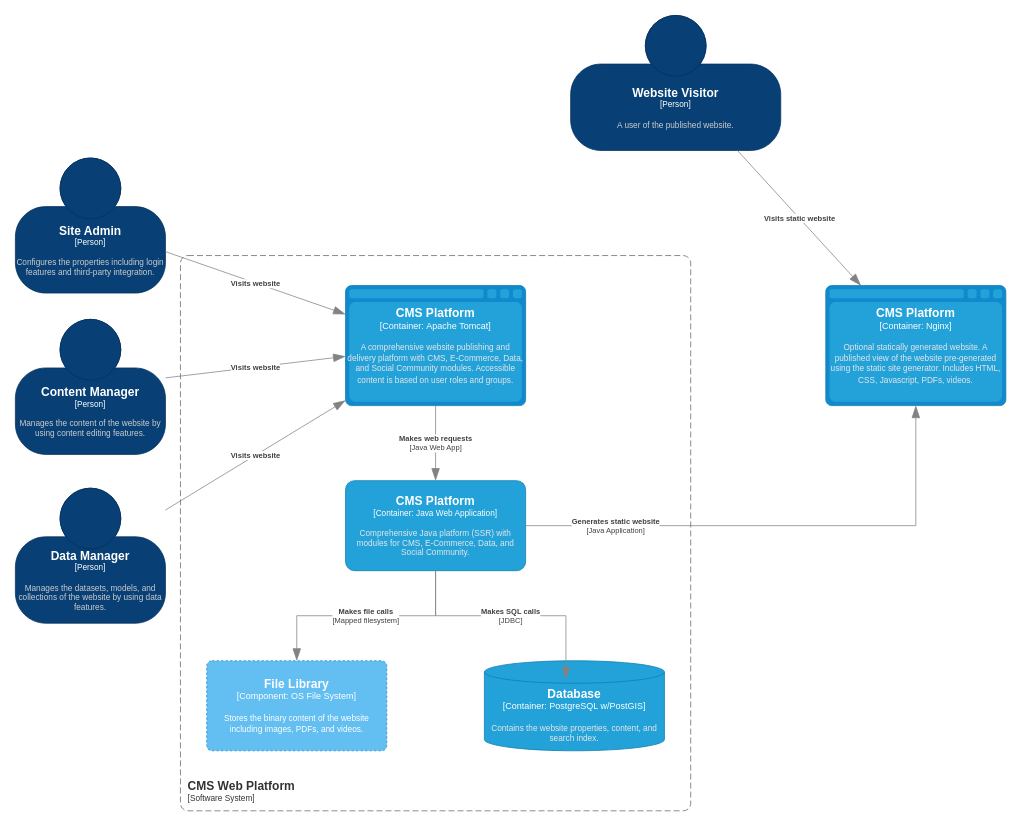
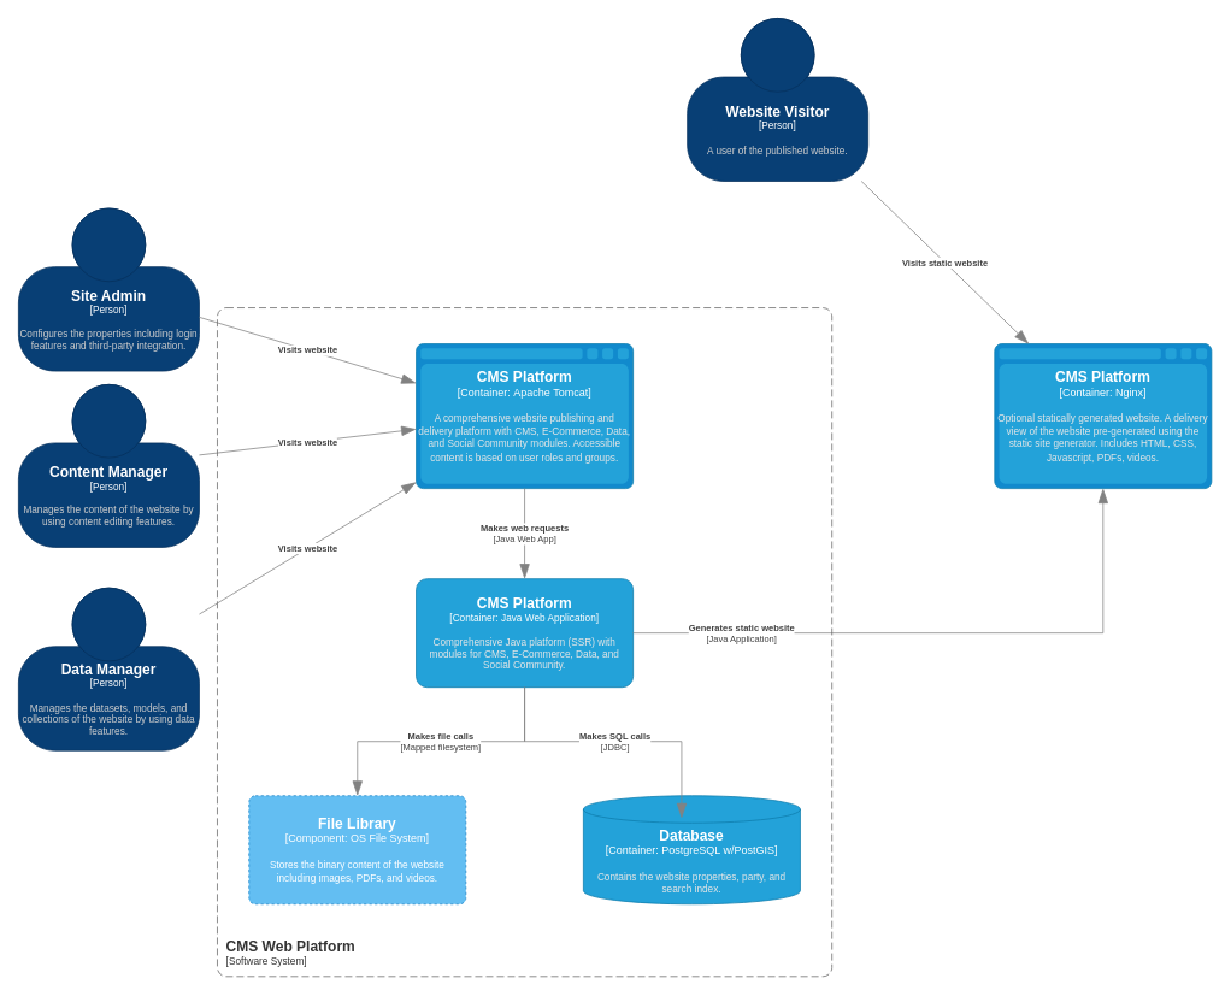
- <mxCell id="3" value="&lt;font style=&quot;font-size: 16px&quot;&gt;&lt;b&gt;Website Visitor&lt;/b&gt;&lt;/font&gt;&lt;div&gt;[Person]&lt;/div&gt;&lt;br&gt;&lt;div&gt;&lt;font style=&quot;font-size: 11px&quot;&gt;&lt;font color=&quot;#cccccc&quot;&gt;A user of the published website.&lt;/font&gt;&lt;/div&gt;" style="html=1;fontSize=11;dashed=0;whiteSpace=wrap;fillColor=#083F75;strokeColor=#06315C;fontColor=#ffffff;shape=mxgraph.c4.person2;align=center;metaEdit=1;points=[[0.5,0,0],[1,0.5,0],[1,0.75,0],[0.75,1,0],[0.5,1,0],[0.25,1,0],[0,0.75,0],[0,0.5,0]];resizable=0;" parent="1" vertex="1"><mxGeometry x="760" y="20" width="280" height="180" as="geometry" /></mxCell>
+ <mxCell id="3" value="&lt;font style=&quot;font-size: 16px&quot;&gt;&lt;b&gt;Website Visitor&lt;/b&gt;&lt;/font&gt;&lt;div&gt;[Person]&lt;/div&gt;&lt;br&gt;&lt;div&gt;&lt;font style=&quot;font-size: 11px&quot;&gt;&lt;font color=&quot;#cccccc&quot;&gt;A user of the published website.&lt;/font&gt;&lt;/div&gt;" style="html=1;fontSize=11;dashed=0;whiteSpace=wrap;fillColor=#083F75;strokeColor=#06315C;fontColor=#ffffff;shape=mxgraph.c4.person2;align=center;metaEdit=1;points=[[0.5,0,0],[1,0.5,0],[1,0.75,0],[0.75,1,0],[0.5,1,0],[0.25,1,0],[0,0.75,0],[0,0.5,0]];resizable=0;" parent="1" vertex="1"><mxGeometry x="760" y="20" width="200" height="180" as="geometry" /></mxCell>
- <mxCell id="4" value="&lt;font style=&quot;font-size: 16px&quot;&gt;&lt;b&gt;Site Admin&lt;/b&gt;&lt;/font&gt;&lt;div&gt;[Person]&lt;/div&gt;&lt;br&gt;&lt;div&gt;&lt;font style=&quot;font-size: 11px&quot;&gt;&lt;font color=&quot;#cccccc&quot;&gt;Configures the properties including login features and third-party integration.&lt;/font&gt;&lt;/div&gt;" style="html=1;fontSize=11;dashed=0;whiteSpace=wrap;fillColor=#083F75;strokeColor=#06315C;fontColor=#ffffff;shape=mxgraph.c4.person2;align=center;metaEdit=1;points=[[0.5,0,0],[1,0.5,0],[1,0.75,0],[0.75,1,0],[0.5,1,0],[0.25,1,0],[0,0.75,0],[0,0.5,0]];resizable=0;" parent="1" vertex="1"><mxGeometry x="20" y="210" width="200" height="180" as="geometry" /></mxCell>
+ <mxCell id="4" value="&lt;font style=&quot;font-size: 16px&quot;&gt;&lt;b&gt;Site Admin&lt;/b&gt;&lt;/font&gt;&lt;div&gt;[Person]&lt;/div&gt;&lt;br&gt;&lt;div&gt;&lt;font style=&quot;font-size: 11px&quot;&gt;&lt;font color=&quot;#cccccc&quot;&gt;Configures the properties including login features and third-party integration.&lt;/font&gt;&lt;/div&gt;" style="html=1;fontSize=11;dashed=0;whiteSpace=wrap;fillColor=#083F75;strokeColor=#06315C;fontColor=#ffffff;shape=mxgraph.c4.person2;align=center;metaEdit=1;points=[[0.5,0,0],[1,0.5,0],[1,0.75,0],[0.75,1,0],[0.5,1,0],[0.25,1,0],[0,0.75,0],[0,0.5,0]];resizable=0;" parent="1" vertex="1"><mxGeometry x="20" y="230" width="200" height="180" as="geometry" /></mxCell>
- <mxCell id="7" value="&lt;font style=&quot;font-size: 16px&quot;&gt;&lt;b&gt;CMS Platform&lt;/b&gt;&lt;/font&gt;&lt;div&gt;[Container:&amp;nbsp;Nginx]&lt;/div&gt;&lt;br&gt;&lt;div&gt;&lt;font style=&quot;font-size: 11px&quot;&gt;&lt;font color=&quot;#E6E6E6&quot;&gt;Optional statically generated website. A published view of the website pre-generated using the static site generator. Includes HTML, CSS, Javascript, PDFs, videos.&lt;/font&gt;&lt;/div&gt;" style="shape=mxgraph.c4.webBrowserContainer2;whiteSpace=wrap;html=1;boundedLbl=1;rounded=0;labelBackgroundColor=none;strokeColor=#118ACD;fillColor=#23A2D9;strokeColor=#118ACD;strokeColor2=#0E7DAD;fontSize=12;fontColor=#ffffff;align=center;metaEdit=1;points=[[0.5,0,0],[1,0.25,0],[1,0.5,0],[1,0.75,0],[0.5,1,0],[0,0.75,0],[0,0.5,0],[0,0.25,0]];resizable=0;" parent="1" vertex="1"><mxGeometry x="1100" y="380" width="240" height="160" as="geometry" /></mxCell>
+ <mxCell id="7" value="&lt;font style=&quot;font-size: 16px&quot;&gt;&lt;b&gt;CMS Platform&lt;/b&gt;&lt;/font&gt;&lt;div&gt;[Container:&amp;nbsp;Nginx]&lt;/div&gt;&lt;br&gt;&lt;div&gt;&lt;font style=&quot;font-size: 11px&quot;&gt;&lt;font color=&quot;#E6E6E6&quot;&gt;Optional statically generated website. A delivery view of the website pre-generated using the static site generator. Includes HTML, CSS, Javascript, PDFs, videos.&lt;/font&gt;&lt;/div&gt;" style="shape=mxgraph.c4.webBrowserContainer2;whiteSpace=wrap;html=1;boundedLbl=1;rounded=0;labelBackgroundColor=none;strokeColor=#118ACD;fillColor=#23A2D9;strokeColor=#118ACD;strokeColor2=#0E7DAD;fontSize=12;fontColor=#ffffff;align=center;metaEdit=1;points=[[0.5,0,0],[1,0.25,0],[1,0.5,0],[1,0.75,0],[0.5,1,0],[0,0.75,0],[0,0.5,0],[0,0.25,0]];resizable=0;" parent="1" vertex="1"><mxGeometry x="1100" y="380" width="240" height="160" as="geometry" /></mxCell>
- <mxCell id="5" value="&lt;font style=&quot;font-size: 16px&quot;&gt;&lt;b&gt;Database&lt;/b&gt;&lt;/font&gt;&lt;div&gt;[Container:&amp;nbsp;PostgreSQL w/PostGIS]&lt;/div&gt;&lt;br&gt;&lt;div&gt;&lt;font style=&quot;font-size: 11px&quot;&gt;&lt;font color=&quot;#E6E6E6&quot;&gt;Contains the website properties, content, and search index.&lt;/font&gt;&lt;/div&gt;" style="shape=cylinder3;size=15;whiteSpace=wrap;html=1;boundedLbl=1;rounded=0;labelBackgroundColor=none;fillColor=#23A2D9;fontSize=12;fontColor=#ffffff;align=center;strokeColor=#0E7DAD;metaEdit=1;points=[[0.5,0,0],[1,0.25,0],[1,0.5,0],[1,0.75,0],[0.5,1,0],[0,0.75,0],[0,0.5,0],[0,0.25,0]];resizable=0;" parent="1" vertex="1"><mxGeometry x="645" y="880" width="240" height="120" as="geometry" /></mxCell>
+ <mxCell id="5" value="&lt;font style=&quot;font-size: 16px&quot;&gt;&lt;b&gt;Database&lt;/b&gt;&lt;/font&gt;&lt;div&gt;[Container:&amp;nbsp;PostgreSQL w/PostGIS]&lt;/div&gt;&lt;br&gt;&lt;div&gt;&lt;font style=&quot;font-size: 11px&quot;&gt;&lt;font color=&quot;#E6E6E6&quot;&gt;Contains the website properties, party, and search index.&lt;/font&gt;&lt;/div&gt;" style="shape=cylinder3;size=15;whiteSpace=wrap;html=1;boundedLbl=1;rounded=0;labelBackgroundColor=none;fillColor=#23A2D9;fontSize=12;fontColor=#ffffff;align=center;strokeColor=#0E7DAD;metaEdit=1;points=[[0.5,0,0],[1,0.25,0],[1,0.5,0],[1,0.75,0],[0.5,1,0],[0,0.75,0],[0,0.5,0],[0,0.25,0]];resizable=0;" parent="1" vertex="1"><mxGeometry x="645" y="880" width="240" height="120" as="geometry" /></mxCell>
